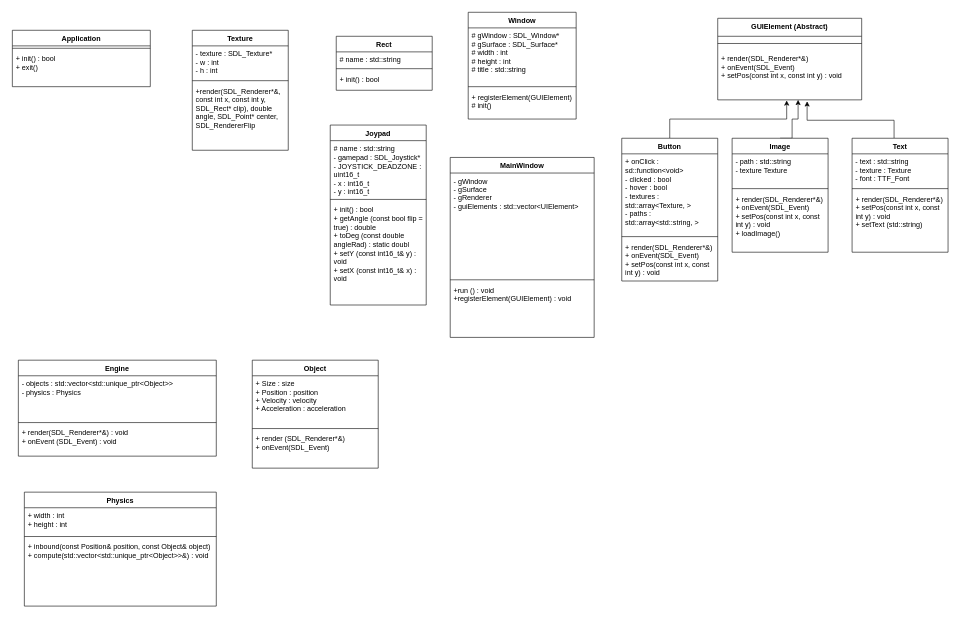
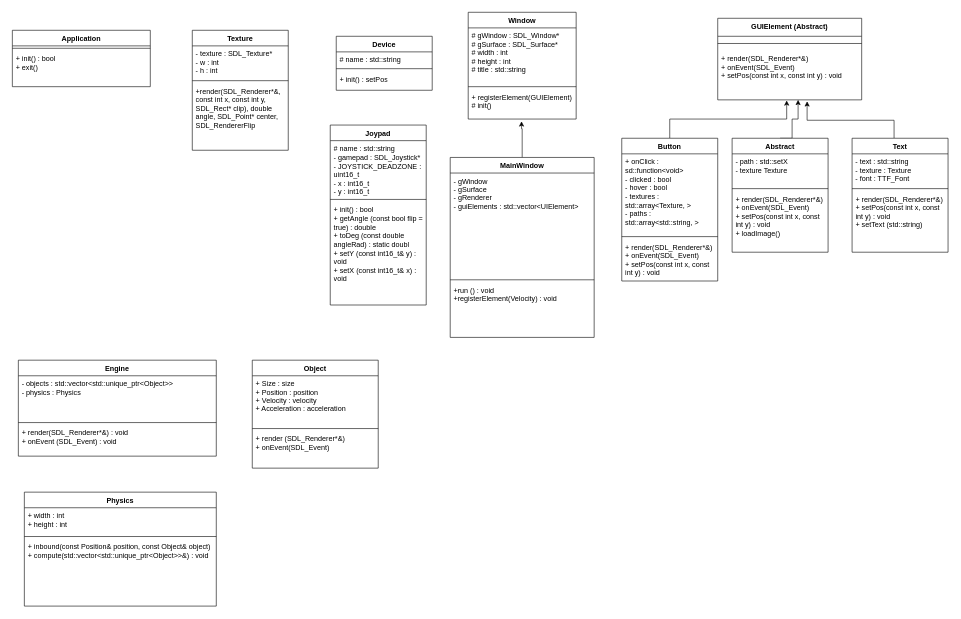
- <mxCell id="35" value="Rect" style="swimlane;fontStyle=1;align=center;verticalAlign=top;childLayout=stackLayout;horizontal=1;startSize=26;horizontalStack=0;resizeParent=1;resizeParentMax=0;resizeLast=0;collapsible=1;marginBottom=0;" parent="1" vertex="1"><mxGeometry x="560" y="60" width="160" height="90" as="geometry" /></mxCell>
+ <mxCell id="35" value="Device" style="swimlane;fontStyle=1;align=center;verticalAlign=top;childLayout=stackLayout;horizontal=1;startSize=26;horizontalStack=0;resizeParent=1;resizeParentMax=0;resizeLast=0;collapsible=1;marginBottom=0;" parent="1" vertex="1"><mxGeometry x="560" y="60" width="160" height="90" as="geometry" /></mxCell>
- <mxCell id="38" value="+ init() : bool" style="text;strokeColor=none;fillColor=none;align=left;verticalAlign=top;spacingLeft=4;spacingRight=4;overflow=hidden;rotatable=0;points=[[0,0.5],[1,0.5]];portConstraint=eastwest;whiteSpace=wrap;" parent="35" vertex="1"><mxGeometry y="58" width="160" height="32" as="geometry" /></mxCell>
+ <mxCell id="38" value="+ init() : setPos" style="text;strokeColor=none;fillColor=none;align=left;verticalAlign=top;spacingLeft=4;spacingRight=4;overflow=hidden;rotatable=0;points=[[0,0.5],[1,0.5]];portConstraint=eastwest;whiteSpace=wrap;" parent="35" vertex="1"><mxGeometry y="58" width="160" height="32" as="geometry" /></mxCell>
+ <mxCell id="2" style="edgeStyle=orthogonalEdgeStyle;rounded=0;orthogonalLoop=1;jettySize=auto;html=1;exitX=0.5;exitY=0;exitDx=0;exitDy=0;entryX=0.494;entryY=1.077;entryDx=0;entryDy=0;entryPerimeter=0;" parent="1" source="3" target="30" edge="1"><mxGeometry relative="1" as="geometry"><Array as="points"><mxPoint x="870" y="214" /><mxPoint x="869" y="214" /></Array></mxGeometry></mxCell>
- <mxCell id="23" value="Image" style="swimlane;fontStyle=1;align=center;verticalAlign=top;childLayout=stackLayout;horizontal=1;startSize=26;horizontalStack=0;resizeParent=1;resizeParentMax=0;resizeLast=0;collapsible=1;marginBottom=0;" parent="1" vertex="1"><mxGeometry x="1220" y="230" width="160" height="190" as="geometry" /></mxCell>
+ <mxCell id="23" value="Abstract" style="swimlane;fontStyle=1;align=center;verticalAlign=top;childLayout=stackLayout;horizontal=1;startSize=26;horizontalStack=0;resizeParent=1;resizeParentMax=0;resizeLast=0;collapsible=1;marginBottom=0;" parent="1" vertex="1"><mxGeometry x="1220" y="230" width="160" height="190" as="geometry" /></mxCell>
- <mxCell id="24" value="- path : std::string&#10;- texture Texture&#10;" style="text;strokeColor=none;fillColor=none;align=left;verticalAlign=top;spacingLeft=4;spacingRight=4;overflow=hidden;rotatable=0;points=[[0,0.5],[1,0.5]];portConstraint=eastwest;" parent="23" vertex="1"><mxGeometry y="26" width="160" height="54" as="geometry" /></mxCell>
+ <mxCell id="24" value="- path : std::setX&#10;- texture Texture&#10;" style="text;strokeColor=none;fillColor=none;align=left;verticalAlign=top;spacingLeft=4;spacingRight=4;overflow=hidden;rotatable=0;points=[[0,0.5],[1,0.5]];portConstraint=eastwest;" parent="23" vertex="1"><mxGeometry y="26" width="160" height="54" as="geometry" /></mxCell>
- <mxCell id="6" value="+run () : void&#10;+registerElement(GUIElement) : void&#10;" style="text;strokeColor=none;fillColor=none;align=left;verticalAlign=top;spacingLeft=4;spacingRight=4;overflow=hidden;rotatable=0;points=[[0,0.5],[1,0.5]];portConstraint=eastwest;" parent="3" vertex="1"><mxGeometry y="208" width="240" height="92" as="geometry" /></mxCell>
+ <mxCell id="6" value="+run () : void&#10;+registerElement(Velocity) : void&#10;" style="text;strokeColor=none;fillColor=none;align=left;verticalAlign=top;spacingLeft=4;spacingRight=4;overflow=hidden;rotatable=0;points=[[0,0.5],[1,0.5]];portConstraint=eastwest;" parent="3" vertex="1"><mxGeometry y="208" width="240" height="92" as="geometry" /></mxCell>
